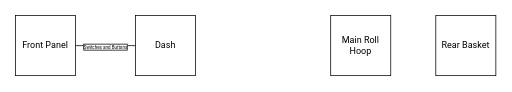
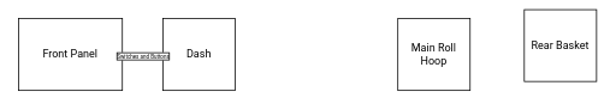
- <mxCell id="2" value="&lt;font data-font-src=&quot;https://fonts.googleapis.com/css?family=Roboto&quot; face=&quot;Roboto&quot;&gt;Front Panel&lt;br&gt;&lt;/font&gt;" style="rounded=0;whiteSpace=wrap;html=1;" parent="1" vertex="1"><mxGeometry x="20" y="20" width="80" height="80" as="geometry" /></mxCell>
+ <mxCell id="2" value="&lt;font data-font-src=&quot;https://fonts.googleapis.com/css?family=Roboto&quot; face=&quot;Roboto&quot;&gt;Front Panel&lt;br&gt;&lt;/font&gt;" style="rounded=0;whiteSpace=wrap;html=1;" parent="1" vertex="1"><mxGeometry x="20" y="20" width="115" height="80" as="geometry" /></mxCell>
- <mxCell id="5" value="&lt;font face=&quot;Roboto&quot;&gt;Rear Basket&lt;br&gt;&lt;/font&gt;" style="rounded=0;whiteSpace=wrap;html=1;" vertex="1" parent="1"><mxGeometry x="580" y="20" width="80" height="80" as="geometry" /></mxCell>
+ <mxCell id="5" value="&lt;font face=&quot;Roboto&quot;&gt;Rear Basket&lt;br&gt;&lt;/font&gt;" style="rounded=0;whiteSpace=wrap;html=1;" vertex="1" parent="1"><mxGeometry x="580" y="10" width="80" height="80" as="geometry" /></mxCell>
